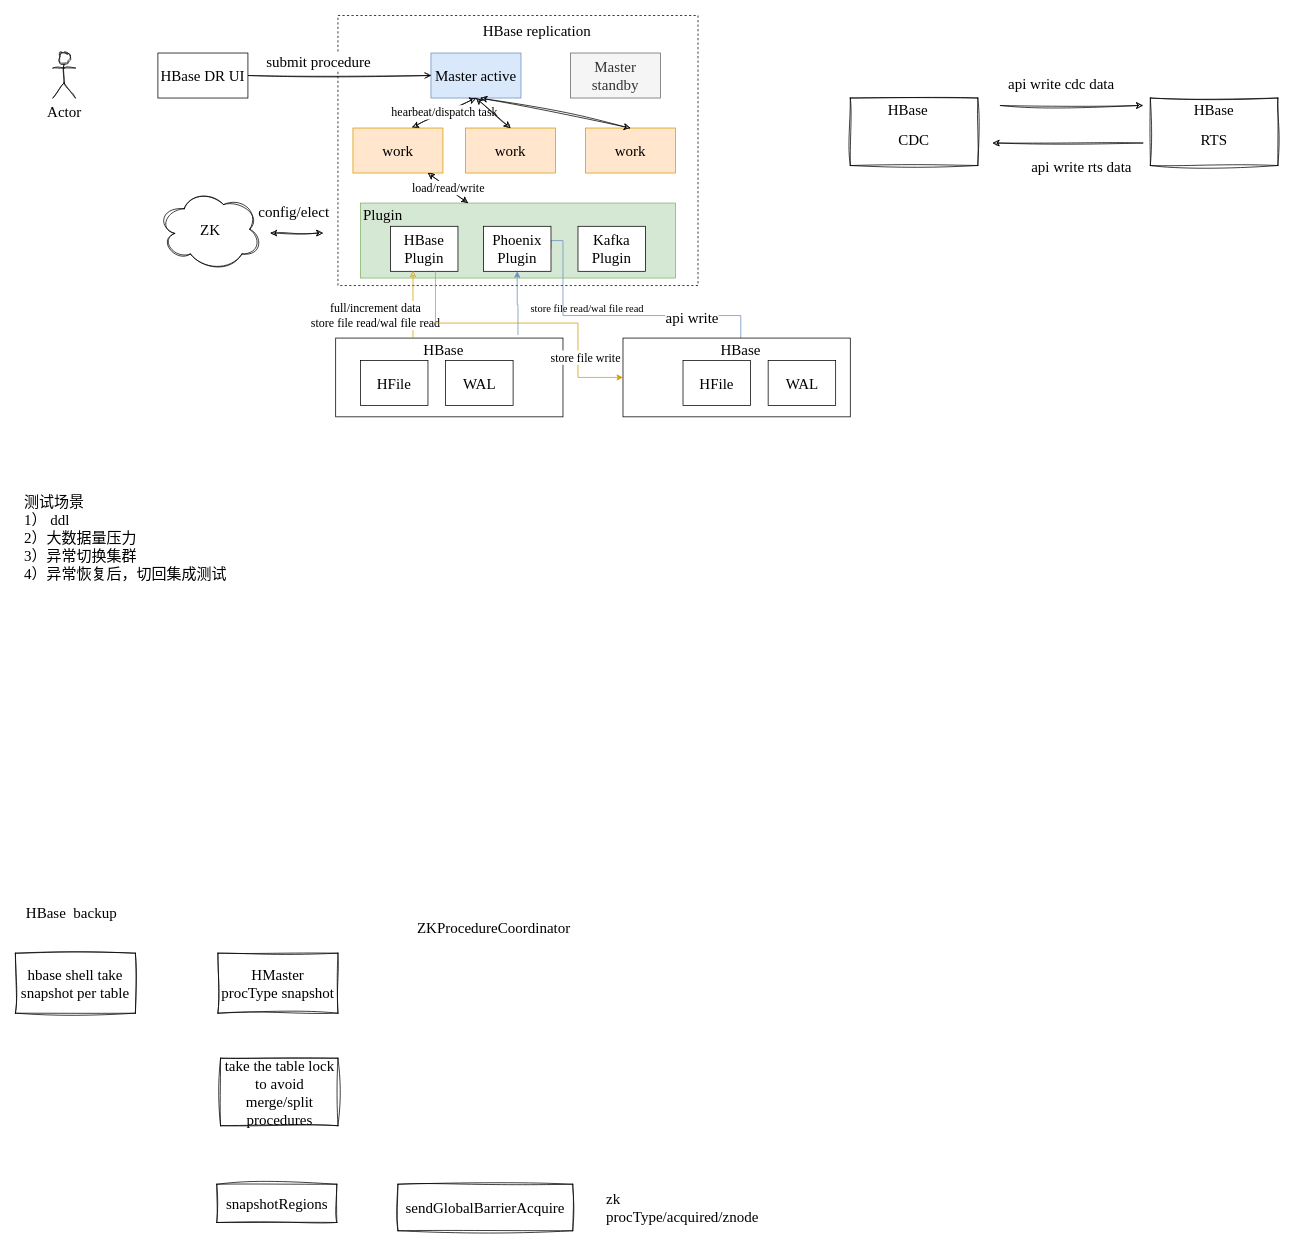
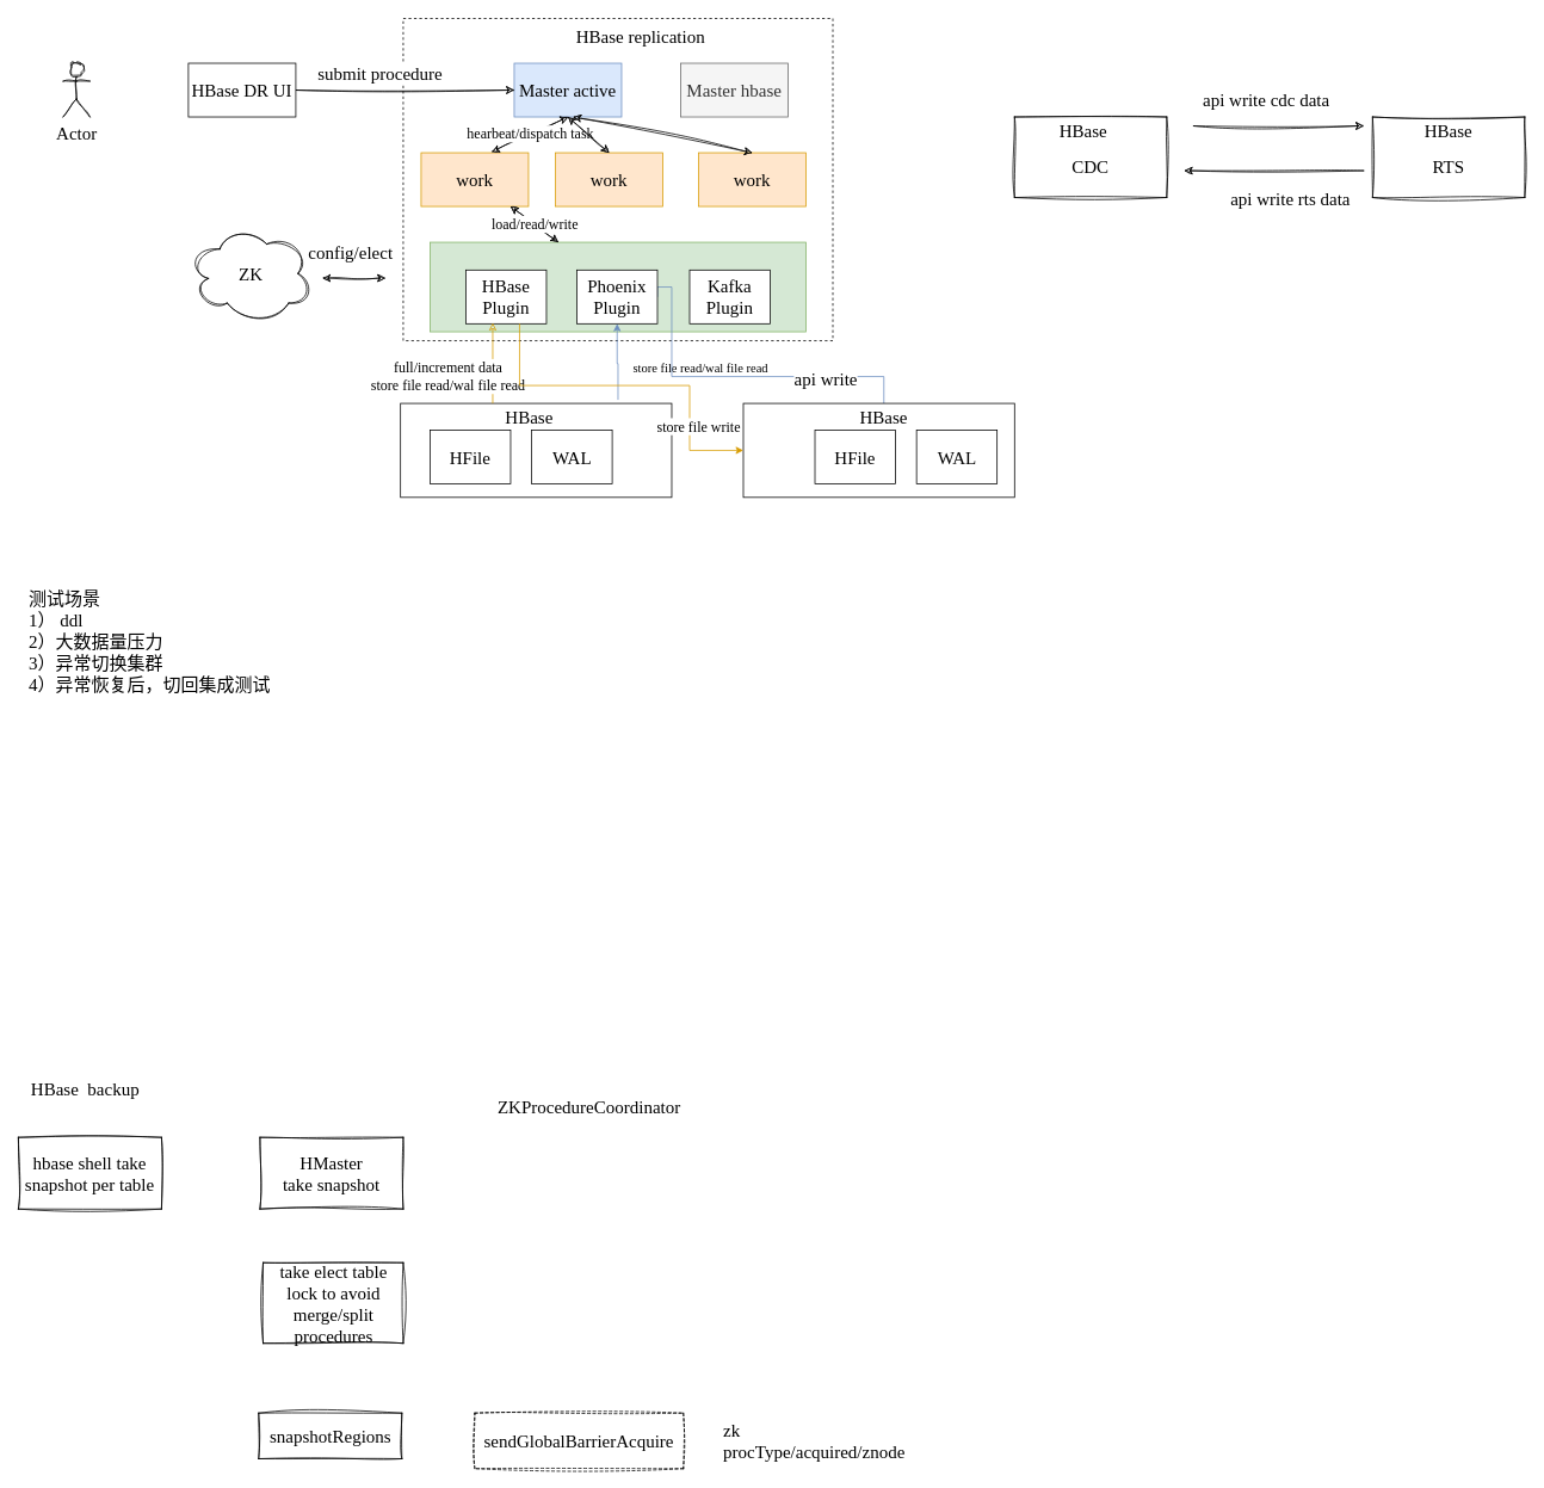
- <mxCell id="8" style="edgeStyle=orthogonalEdgeStyle;rounded=0;sketch=1;hachureGap=4;jiggle=2;curveFitting=1;orthogonalLoop=1;jettySize=auto;html=1;entryX=0;entryY=0.5;entryDx=0;entryDy=0;fontFamily=Architects Daughter;fontSource=https%3A%2F%2Ffonts.googleapis.com%2Fcss%3Ffamily%3DArchitects%2BDaughter;fontSize=16;endArrow=open;" edge="1" parent="1" source="10" target="3"><mxGeometry relative="1" as="geometry" /></mxCell>
+ <mxCell id="8" style="edgeStyle=orthogonalEdgeStyle;rounded=0;sketch=1;hachureGap=4;jiggle=2;curveFitting=1;orthogonalLoop=1;jettySize=auto;html=1;entryX=0;entryY=0.5;entryDx=0;entryDy=0;fontFamily=Architects Daughter;fontSource=https%3A%2F%2Ffonts.googleapis.com%2Fcss%3Ffamily%3DArchitects%2BDaughter;fontSize=16;" edge="1" parent="1" source="10" target="3"><mxGeometry relative="1" as="geometry" /></mxCell>
- <mxCell id="4" value="Master standby" style="rounded=0;whiteSpace=wrap;html=1;hachureGap=4;fontFamily=Architects Daughter;fontSource=https%3A%2F%2Ffonts.googleapis.com%2Fcss%3Ffamily%3DArchitects%2BDaughter;fontSize=20;fillColor=#f5f5f5;fontColor=#333333;strokeColor=#666666;" vertex="1" parent="1"><mxGeometry x="760" y="70" width="120" height="60" as="geometry" /></mxCell>
+ <mxCell id="4" value="Master hbase" style="rounded=0;whiteSpace=wrap;html=1;hachureGap=4;fontFamily=Architects Daughter;fontSource=https%3A%2F%2Ffonts.googleapis.com%2Fcss%3Ffamily%3DArchitects%2BDaughter;fontSize=20;fillColor=#f5f5f5;fontColor=#333333;strokeColor=#666666;" vertex="1" parent="1"><mxGeometry x="760" y="70" width="120" height="60" as="geometry" /></mxCell>
- <mxCell id="38" value="Plugin" style="text;html=1;strokeColor=none;fillColor=none;align=center;verticalAlign=middle;whiteSpace=wrap;rounded=0;fontSize=20;fontFamily=Architects Daughter;" vertex="1" parent="1"><mxGeometry x="480" y="270" width="60" height="30" as="geometry" /></mxCell>
- <mxCell id="40" value="HMaster&lt;br&gt;procType snapshot" style="rounded=0;whiteSpace=wrap;html=1;sketch=1;hachureGap=4;jiggle=2;curveFitting=1;fontFamily=Architects Daughter;fontSource=https%3A%2F%2Ffonts.googleapis.com%2Fcss%3Ffamily%3DArchitects%2BDaughter;fontSize=20;" vertex="1" parent="1"><mxGeometry x="290" y="1270" width="160" height="80" as="geometry" /></mxCell>
+ <mxCell id="40" value="HMaster&lt;br&gt;take snapshot" style="rounded=0;whiteSpace=wrap;html=1;sketch=1;hachureGap=4;jiggle=2;curveFitting=1;fontFamily=Architects Daughter;fontSource=https%3A%2F%2Ffonts.googleapis.com%2Fcss%3Ffamily%3DArchitects%2BDaughter;fontSize=20;" vertex="1" parent="1"><mxGeometry x="290" y="1270" width="160" height="80" as="geometry" /></mxCell>
- <mxCell id="41" value="take the table lock to avoid merge/split procedures" style="rounded=0;whiteSpace=wrap;html=1;sketch=1;hachureGap=4;jiggle=2;curveFitting=1;fontFamily=Architects Daughter;fontSource=https%3A%2F%2Ffonts.googleapis.com%2Fcss%3Ffamily%3DArchitects%2BDaughter;fontSize=20;" vertex="1" parent="1"><mxGeometry x="293.5" y="1410" width="156.5" height="90" as="geometry" /></mxCell>
+ <mxCell id="41" value="take elect table lock to avoid merge/split procedures" style="rounded=0;whiteSpace=wrap;html=1;sketch=1;hachureGap=4;jiggle=2;curveFitting=1;fontFamily=Architects Daughter;fontSource=https%3A%2F%2Ffonts.googleapis.com%2Fcss%3Ffamily%3DArchitects%2BDaughter;fontSize=20;" vertex="1" parent="1"><mxGeometry x="293.5" y="1410" width="156.5" height="90" as="geometry" /></mxCell>
- <mxCell id="44" value="sendGlobalBarrierAcquire" style="rounded=0;whiteSpace=wrap;html=1;sketch=1;hachureGap=4;jiggle=2;curveFitting=1;fontFamily=Architects Daughter;fontSource=https%3A%2F%2Ffonts.googleapis.com%2Fcss%3Ffamily%3DArchitects%2BDaughter;fontSize=20;" vertex="1" parent="1"><mxGeometry x="530" y="1578" width="233" height="62" as="geometry" /></mxCell>
+ <mxCell id="44" value="sendGlobalBarrierAcquire" style="rounded=0;whiteSpace=wrap;html=1;sketch=1;hachureGap=4;jiggle=2;curveFitting=1;fontFamily=Architects Daughter;fontSource=https%3A%2F%2Ffonts.googleapis.com%2Fcss%3Ffamily%3DArchitects%2BDaughter;fontSize=20;dashed=1;" vertex="1" parent="1"><mxGeometry x="530" y="1578" width="233" height="62" as="geometry" /></mxCell>
